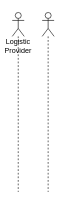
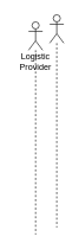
- <mxCell id="2" value="Logistic Provider" style="shape=umlLifeline;participant=umlActor;perimeter=lifelinePerimeter;whiteSpace=wrap;html=1;container=1;collapsible=0;recursiveResize=0;verticalAlign=top;spacingTop=36;outlineConnect=0;" vertex="1" parent="1"><mxGeometry x="20" y="20" width="20" height="300" as="geometry" /></mxCell>
+ <mxCell id="2" value="Logistic Provider" style="shape=umlLifeline;participant=umlActor;perimeter=lifelinePerimeter;whiteSpace=wrap;html=1;container=1;collapsible=0;recursiveResize=0;verticalAlign=top;spacingTop=36;outlineConnect=0;" vertex="1" parent="1"><mxGeometry x="40" y="30" width="20" height="300" as="geometry" /></mxCell>
